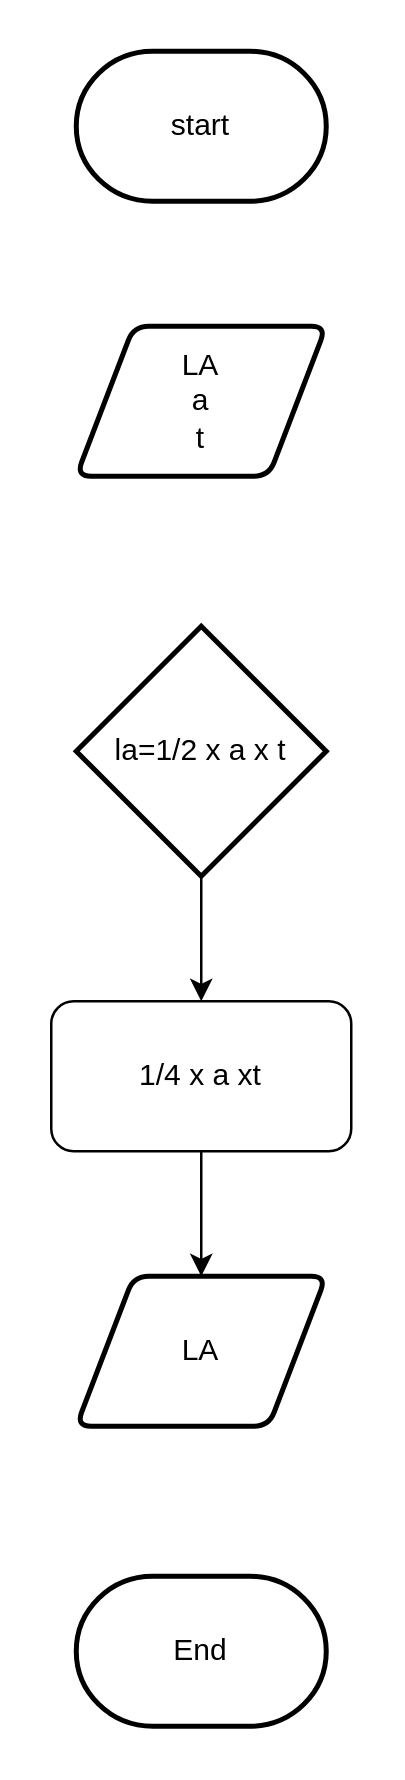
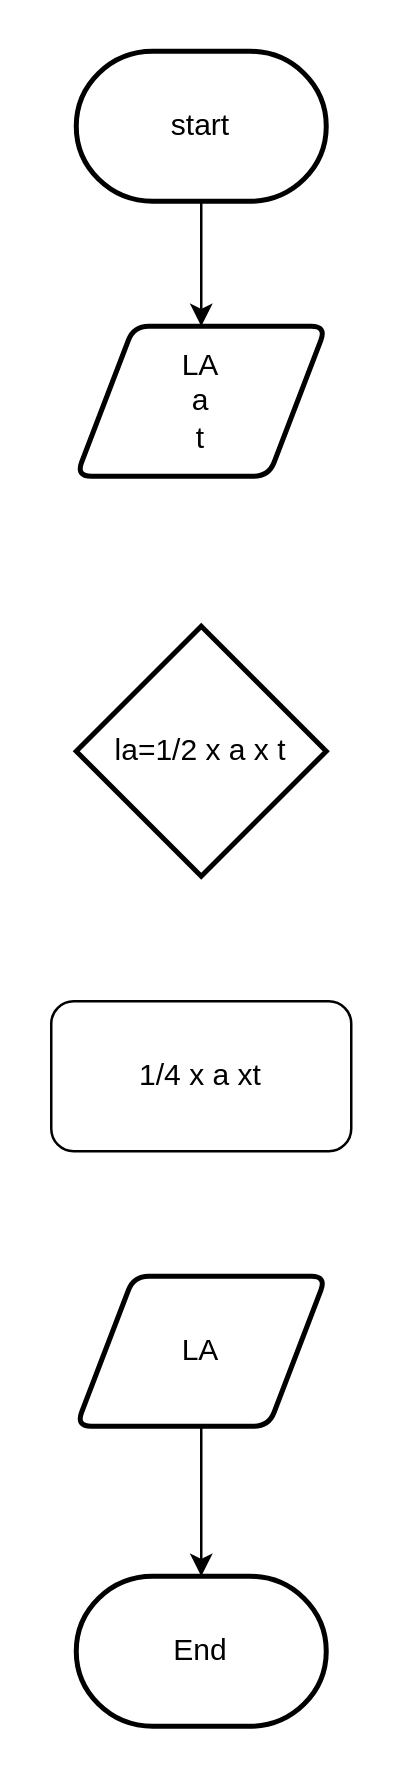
+ <mxCell id="2" style="edgeStyle=orthogonalEdgeStyle;rounded=0;orthogonalLoop=1;jettySize=auto;html=1;exitX=0.5;exitY=1;exitDx=0;exitDy=0;exitPerimeter=0;entryX=0.5;entryY=0;entryDx=0;entryDy=0;" edge="1" parent="1" source="3" target="4"><mxGeometry relative="1" as="geometry" /></mxCell>
- <mxCell id="5" style="edgeStyle=orthogonalEdgeStyle;rounded=0;orthogonalLoop=1;jettySize=auto;html=1;exitX=0.5;exitY=1;exitDx=0;exitDy=0;exitPerimeter=0;entryX=0.5;entryY=0;entryDx=0;entryDy=0;" edge="1" parent="1" source="6" target="8"><mxGeometry relative="1" as="geometry" /></mxCell>
- <mxCell id="7" style="edgeStyle=orthogonalEdgeStyle;rounded=0;orthogonalLoop=1;jettySize=auto;html=1;exitX=0.5;exitY=1;exitDx=0;exitDy=0;entryX=0.5;entryY=0;entryDx=0;entryDy=0;" edge="1" parent="1" source="8" target="9"><mxGeometry relative="1" as="geometry" /></mxCell>
+ <mxCell id="11" style="edgeStyle=orthogonalEdgeStyle;rounded=0;orthogonalLoop=1;jettySize=auto;html=1;exitX=0.5;exitY=1;exitDx=0;exitDy=0;entryX=0.5;entryY=0;entryDx=0;entryDy=0;entryPerimeter=0;" edge="1" parent="1" source="9" target="10"><mxGeometry relative="1" as="geometry" /></mxCell>
